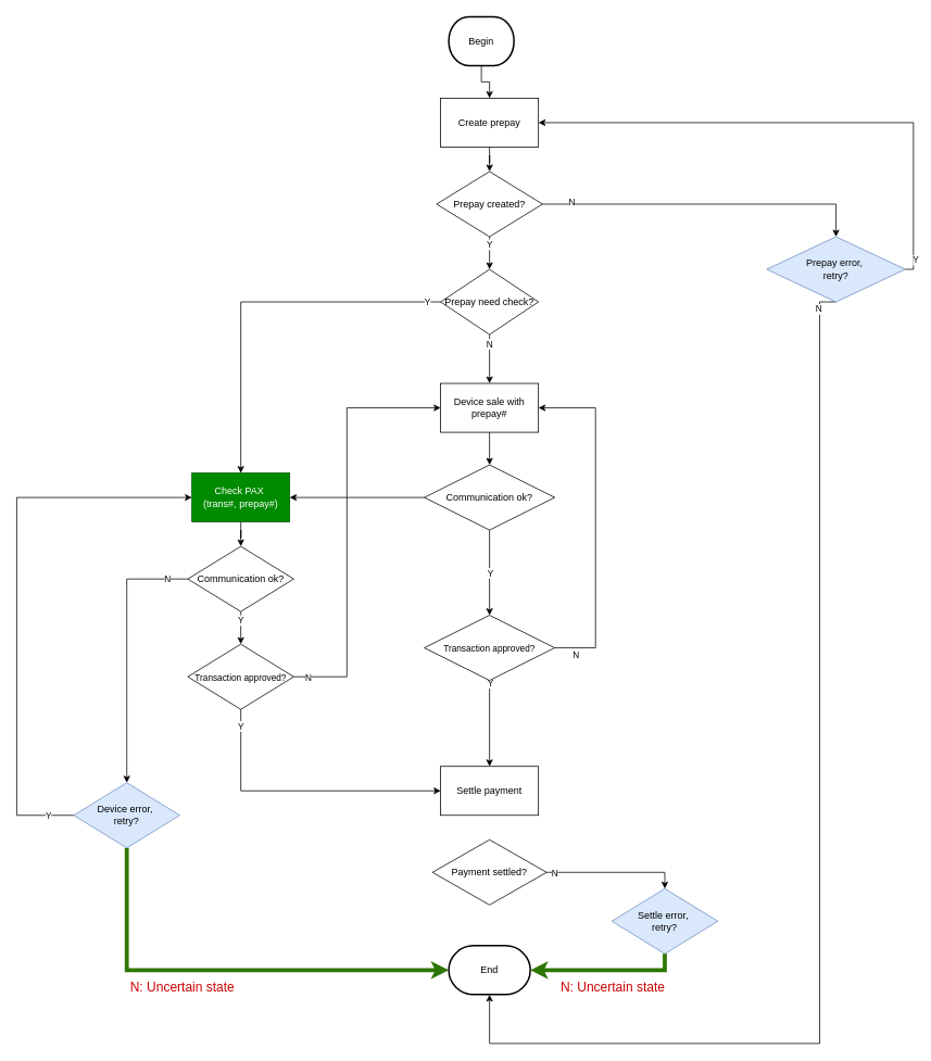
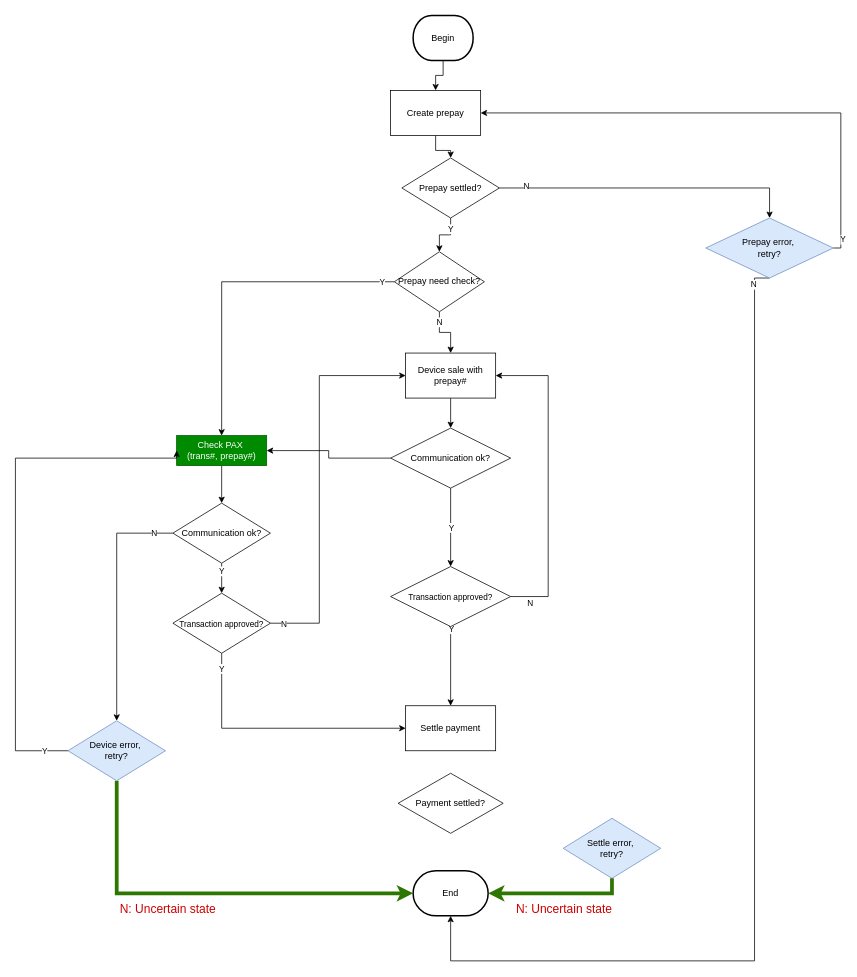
- <mxCell id="16" value="&lt;span&gt;Create prepay&lt;/span&gt;" style="rounded=0;whiteSpace=wrap;html=1;" parent="1" vertex="1"><mxGeometry x="540" y="120" width="120" height="60" as="geometry" /></mxCell>
+ <mxCell id="16" value="&lt;span&gt;Create prepay&lt;/span&gt;" style="rounded=0;whiteSpace=wrap;html=1;" parent="1" vertex="1"><mxGeometry x="520" y="120" width="120" height="60" as="geometry" /></mxCell>
- <mxCell id="6" value="Prepay created?" style="rhombus;whiteSpace=wrap;html=1;" parent="1" vertex="1"><mxGeometry x="535" y="210" width="130" height="80" as="geometry" /></mxCell>
+ <mxCell id="6" value="Prepay settled?" style="rhombus;whiteSpace=wrap;html=1;" parent="1" vertex="1"><mxGeometry x="535" y="210" width="130" height="80" as="geometry" /></mxCell>
- <mxCell id="49" value="Prepay need check?" style="rhombus;whiteSpace=wrap;html=1;" vertex="1" parent="1"><mxGeometry x="540" y="330" width="120" height="80" as="geometry" /></mxCell>
+ <mxCell id="49" value="Prepay need check?" style="rhombus;whiteSpace=wrap;html=1;" vertex="1" parent="1"><mxGeometry x="525" y="335" width="120" height="80" as="geometry" /></mxCell>
- <mxCell id="24" value="Check PAX&amp;nbsp;&lt;br&gt;(trans#, prepay#)" style="rounded=0;whiteSpace=wrap;html=1;fillColor=#008a00;strokeColor=#005700;fontColor=#ffffff;" parent="1" vertex="1"><mxGeometry x="234.85" y="580" width="120" height="60" as="geometry" /></mxCell>
+ <mxCell id="24" value="Check PAX&amp;nbsp;&lt;br&gt;(trans#, prepay#)" style="rounded=0;whiteSpace=wrap;html=1;fillColor=#008a00;strokeColor=#005700;fontColor=#ffffff;" parent="1" vertex="1"><mxGeometry x="234.85" y="580" width="120" height="40" as="geometry" /></mxCell>
- <mxCell id="12" style="edgeStyle=orthogonalEdgeStyle;rounded=0;orthogonalLoop=1;jettySize=auto;html=1;entryX=0.5;entryY=0;entryDx=0;entryDy=0;" edge="1" parent="1" source="14" target="55"><mxGeometry relative="1" as="geometry" /></mxCell>
- <mxCell id="13" value="N" style="edgeLabel;html=1;align=center;verticalAlign=middle;resizable=0;points=[];" vertex="1" connectable="0" parent="12"><mxGeometry x="-0.908" y="2" relative="1" as="geometry"><mxPoint x="1.76" y="2" as="offset" /></mxGeometry></mxCell>
